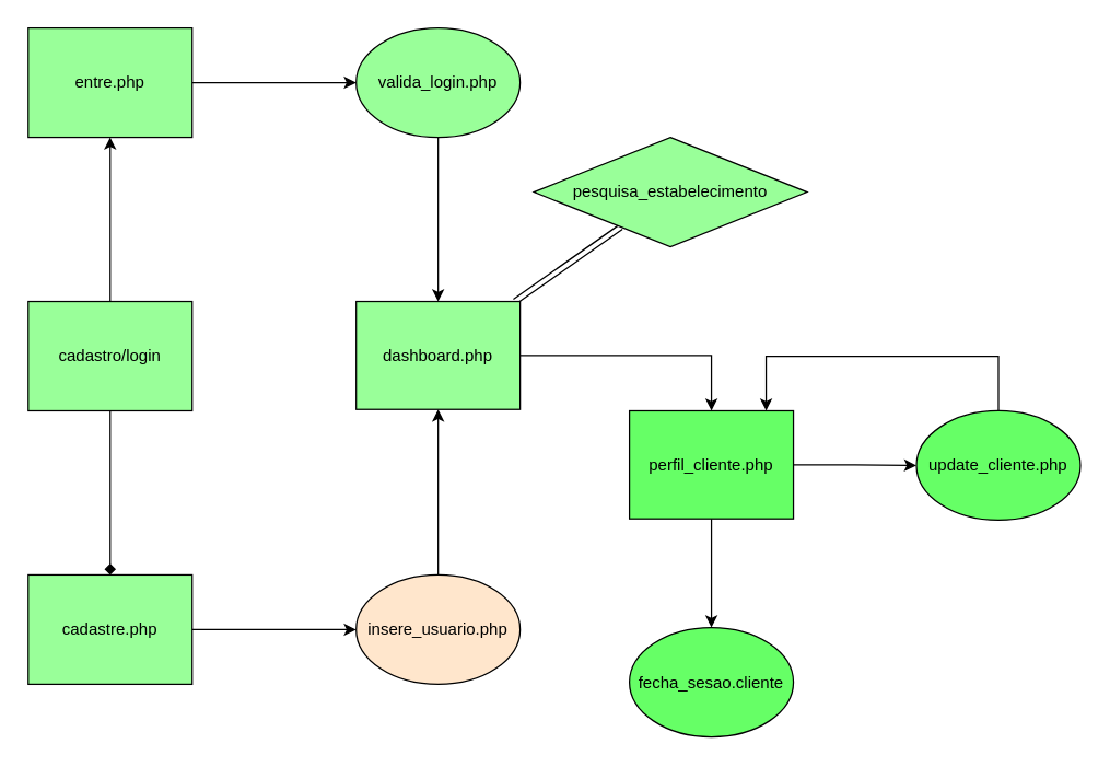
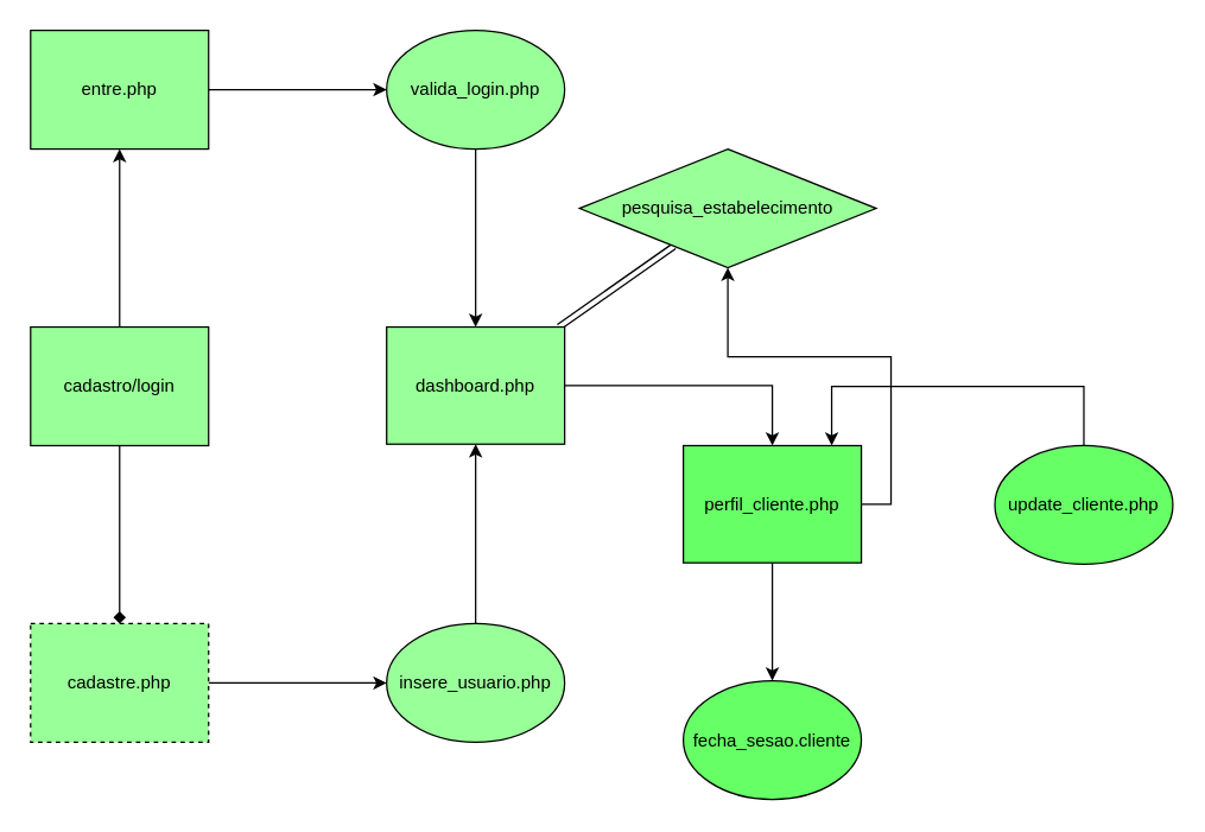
- <mxCell id="17" style="edgeStyle=orthogonalEdgeStyle;rounded=0;orthogonalLoop=1;jettySize=auto;html=1;exitX=1;exitY=0.5;exitDx=0;exitDy=0;entryX=0;entryY=0.5;entryDx=0;entryDy=0;" parent="1" source="18" target="21" edge="1"><mxGeometry relative="1" as="geometry" /></mxCell>
+ <mxCell id="17" style="edgeStyle=orthogonalEdgeStyle;rounded=0;orthogonalLoop=1;jettySize=auto;html=1;exitX=1;exitY=0.5;exitDx=0;exitDy=0;" parent="1" source="18" target="22" edge="1"><mxGeometry relative="1" as="geometry" /></mxCell>
- <mxCell id="6" value="cadastre.php" style="rounded=0;whiteSpace=wrap;html=1;fillColor=#99FF99;" parent="1" vertex="1"><mxGeometry x="20" y="420" width="120" height="80" as="geometry" /></mxCell>
+ <mxCell id="6" value="cadastre.php" style="rounded=0;whiteSpace=wrap;html=1;fillColor=#99FF99;dashed=1;" parent="1" vertex="1"><mxGeometry x="20" y="420" width="120" height="80" as="geometry" /></mxCell>
- <mxCell id="10" value="insere_usuario.php" style="ellipse;whiteSpace=wrap;html=1;rounded=0;fillColor=#ffe6cc;" parent="1" vertex="1"><mxGeometry x="260" y="420" width="120" height="80" as="geometry" /></mxCell>
+ <mxCell id="10" value="insere_usuario.php" style="ellipse;whiteSpace=wrap;html=1;rounded=0;fillColor=#99FF99;" parent="1" vertex="1"><mxGeometry x="260" y="420" width="120" height="80" as="geometry" /></mxCell>
